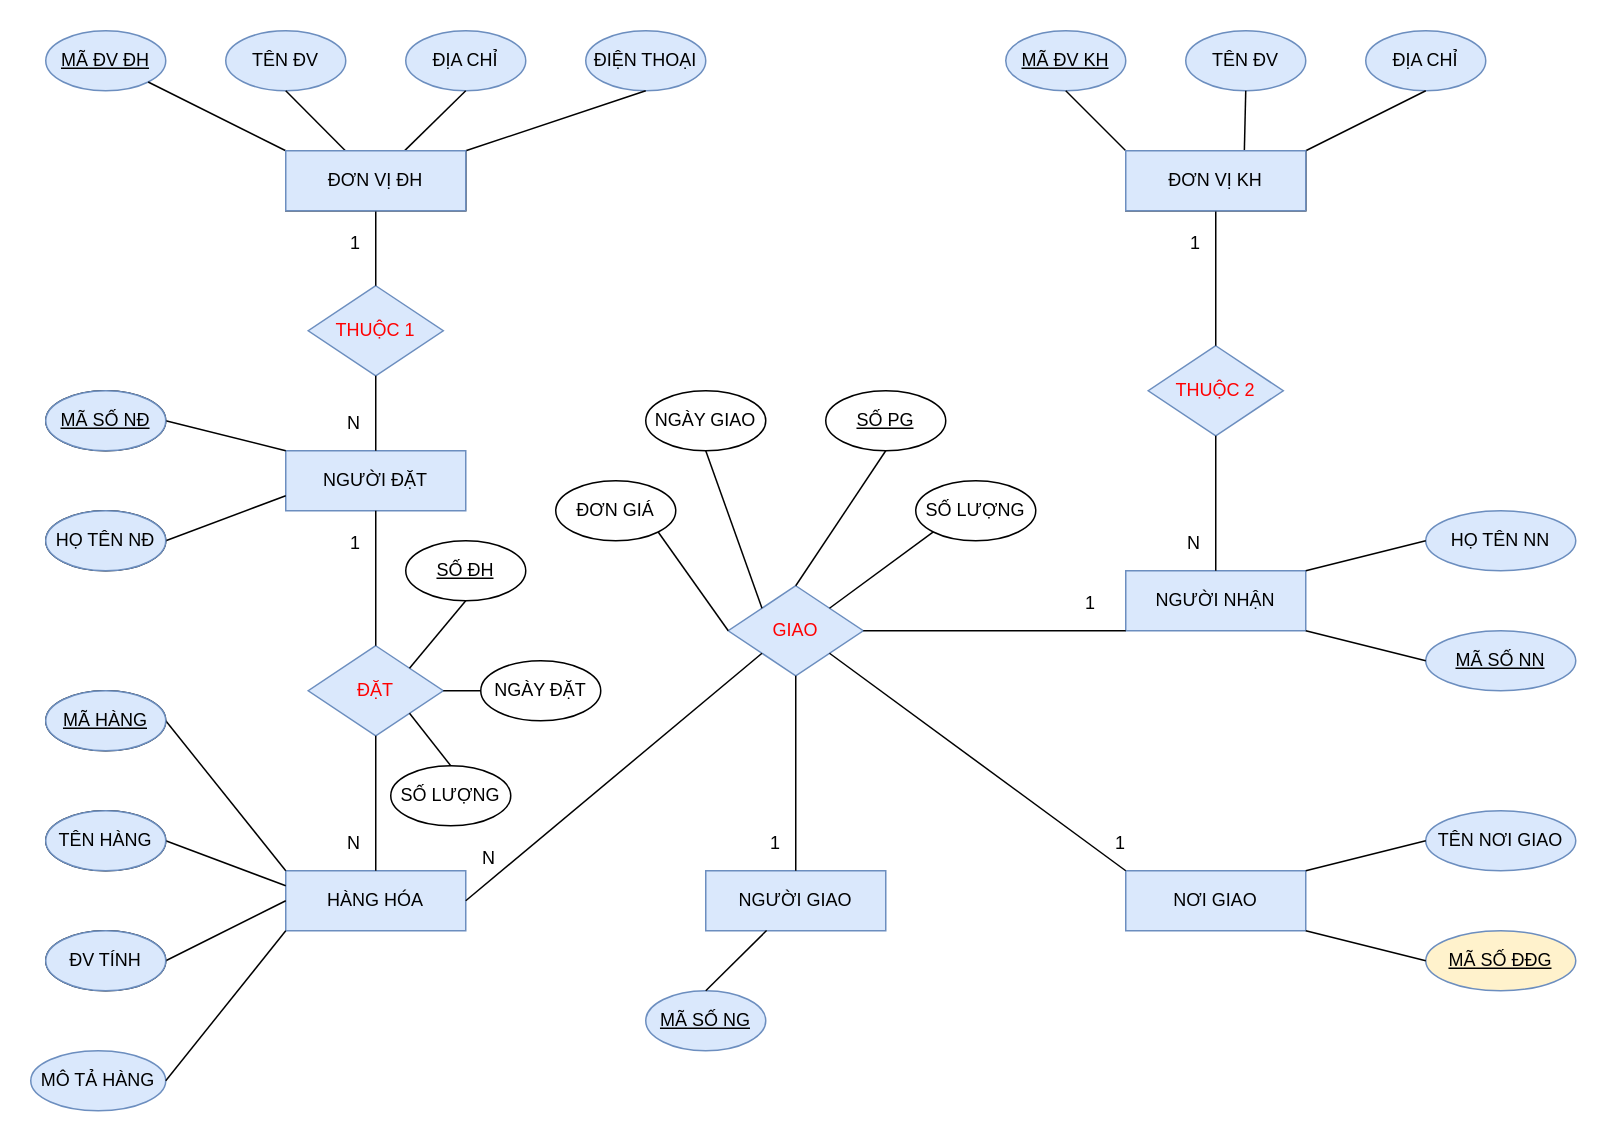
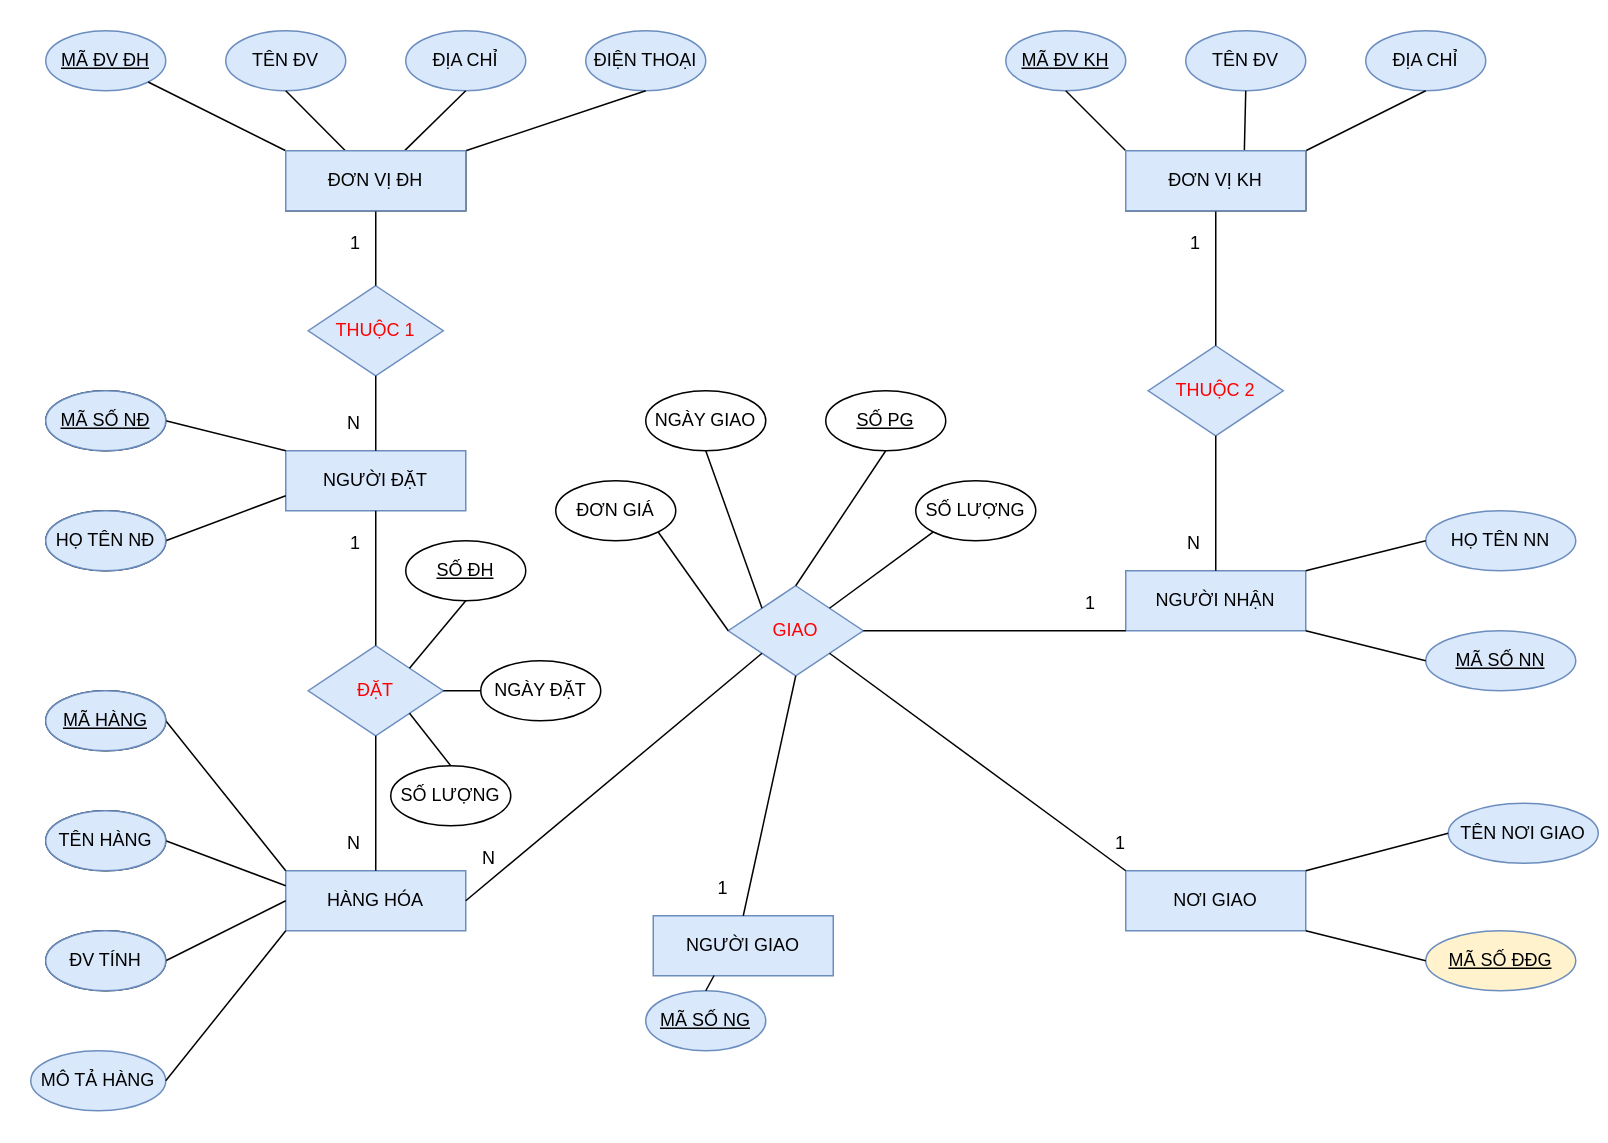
- <mxCell id="31" value="TÊN NƠI GIAO" style="ellipse;whiteSpace=wrap;html=1;align=center;fillColor=#dae8fc;strokeColor=#6c8ebf;" vertex="1" parent="1"><mxGeometry x="950" y="540" width="100" height="40" as="geometry" /></mxCell>
+ <mxCell id="31" value="TÊN NƠI GIAO" style="ellipse;whiteSpace=wrap;html=1;align=center;fillColor=#dae8fc;strokeColor=#6c8ebf;" vertex="1" parent="1"><mxGeometry x="965" y="535" width="100" height="40" as="geometry" /></mxCell>
- <mxCell id="7" value="NGƯỜI GIAO" style="whiteSpace=wrap;html=1;align=center;fillColor=#dae8fc;strokeColor=#6c8ebf;" vertex="1" parent="1"><mxGeometry x="470" y="580" width="120" height="40" as="geometry" /></mxCell>
+ <mxCell id="7" value="NGƯỜI GIAO" style="whiteSpace=wrap;html=1;align=center;fillColor=#dae8fc;strokeColor=#6c8ebf;" vertex="1" parent="1"><mxGeometry x="435" y="610" width="120" height="40" as="geometry" /></mxCell>
